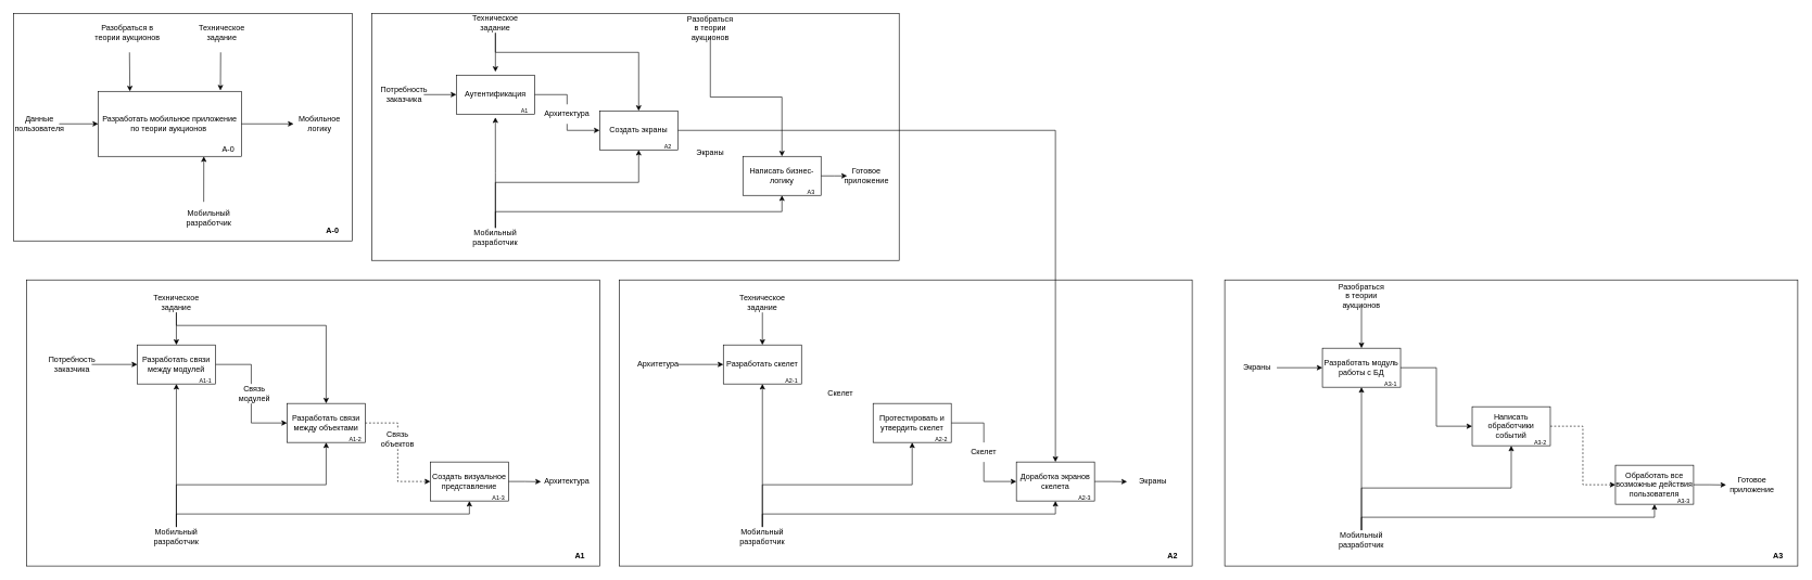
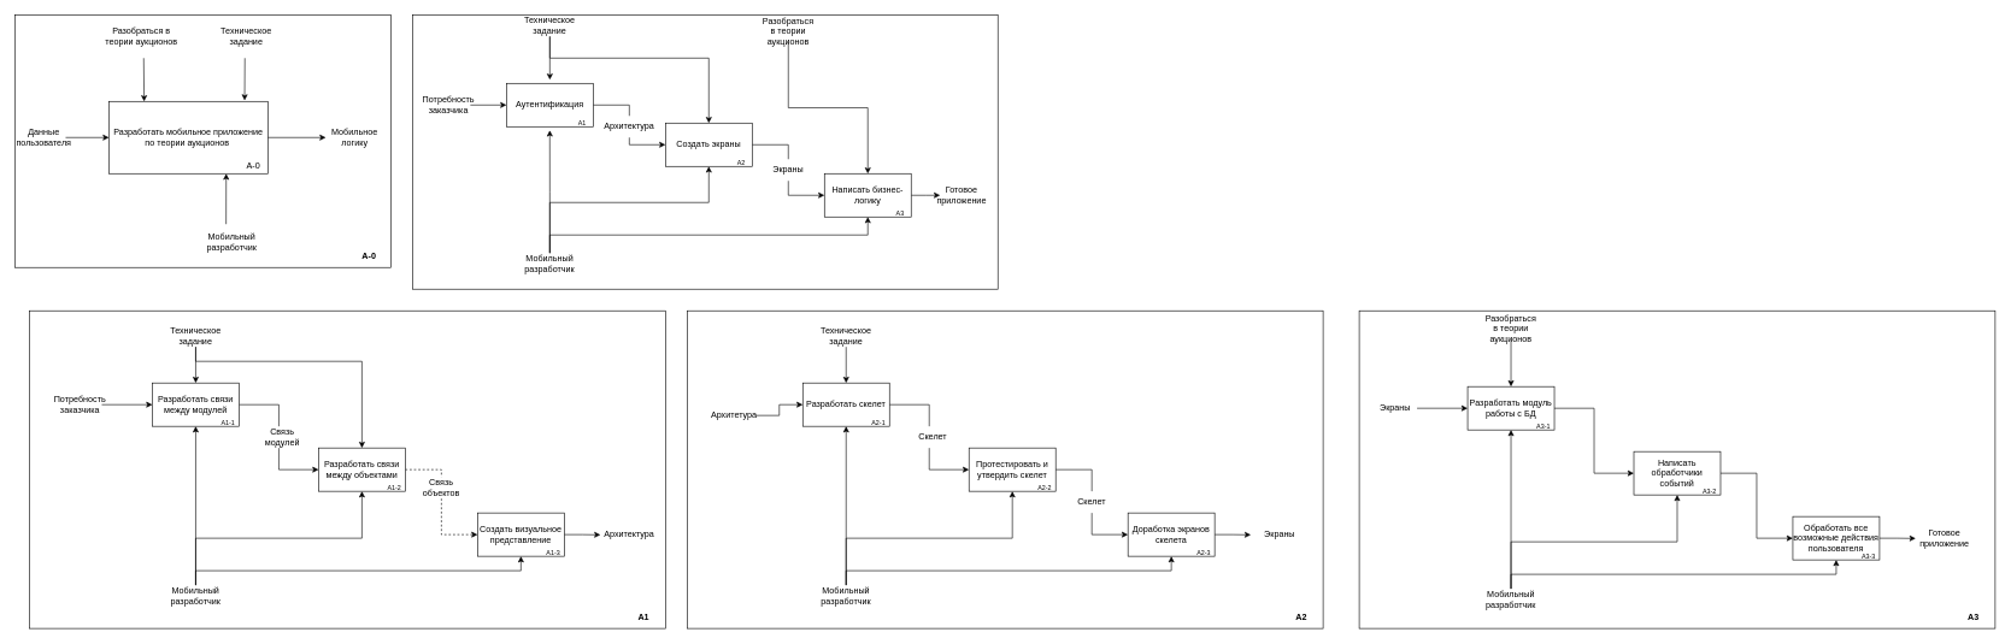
- <mxCell id="20" style="edgeStyle=orthogonalEdgeStyle;rounded=0;orthogonalLoop=1;jettySize=auto;html=1;exitX=1;exitY=0.5;exitDx=0;exitDy=0;" parent="1" source="21" target="71" edge="1"><mxGeometry relative="1" as="geometry" /></mxCell>
+ <mxCell id="20" style="edgeStyle=orthogonalEdgeStyle;rounded=0;orthogonalLoop=1;jettySize=auto;html=1;exitX=1;exitY=0.5;exitDx=0;exitDy=0;entryX=0;entryY=0.5;entryDx=0;entryDy=0;" parent="1" source="21" target="23" edge="1"><mxGeometry relative="1" as="geometry" /></mxCell>
- <mxCell id="67" value="Архитетура" style="text;html=1;strokeColor=none;fillColor=none;align=center;verticalAlign=middle;whiteSpace=wrap;rounded=0;fontSize=12;" parent="1" vertex="1"><mxGeometry x="980" y="545" width="60" height="30" as="geometry" /></mxCell>
+ <mxCell id="67" value="Архитетура" style="text;html=1;strokeColor=none;fillColor=none;align=center;verticalAlign=middle;whiteSpace=wrap;rounded=0;fontSize=12;" parent="1" vertex="1"><mxGeometry x="985" y="560" width="60" height="30" as="geometry" /></mxCell>
+ <mxCell id="62" style="edgeStyle=orthogonalEdgeStyle;rounded=0;orthogonalLoop=1;jettySize=auto;html=1;exitX=1;exitY=0.5;exitDx=0;exitDy=0;entryX=0;entryY=0.5;entryDx=0;entryDy=0;fontSize=12;" parent="1" source="63" target="69" edge="1"><mxGeometry relative="1" as="geometry" /></mxCell>
- <mxCell id="88" style="edgeStyle=orthogonalEdgeStyle;rounded=0;orthogonalLoop=1;jettySize=auto;html=1;exitX=1;exitY=0.5;exitDx=0;exitDy=0;entryX=0;entryY=0.5;entryDx=0;entryDy=0;fontSize=12;dashed=1;" parent="1" source="89" target="91" edge="1"><mxGeometry relative="1" as="geometry" /></mxCell>
+ <mxCell id="88" style="edgeStyle=orthogonalEdgeStyle;rounded=0;orthogonalLoop=1;jettySize=auto;html=1;exitX=1;exitY=0.5;exitDx=0;exitDy=0;entryX=0;entryY=0.5;entryDx=0;entryDy=0;fontSize=12;" parent="1" source="89" target="91" edge="1"><mxGeometry relative="1" as="geometry" /></mxCell>
